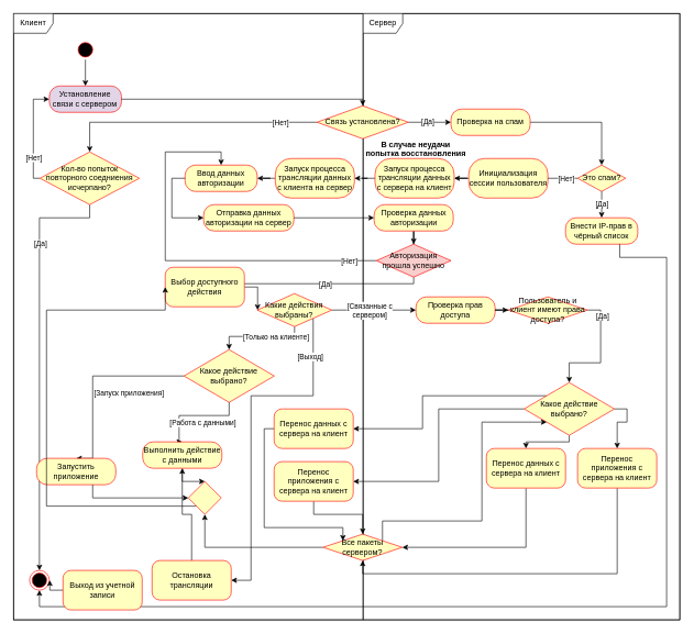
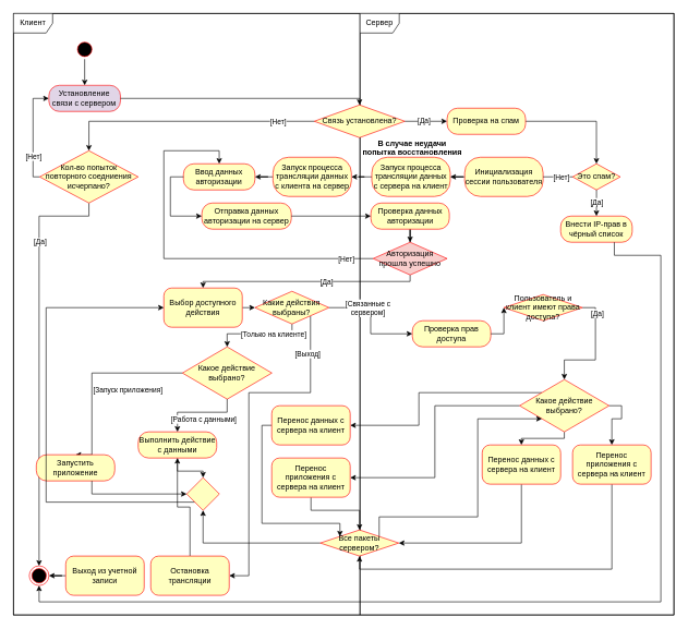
- <mxCell id="35" value="Выбор доступного действия" style="whiteSpace=wrap;html=1;fillColor=#ffffc0;strokeColor=#ff0000;rounded=1;arcSize=20;" parent="2" vertex="1"><mxGeometry x="230.005" y="385" width="120" height="60" as="geometry" /></mxCell>
+ <mxCell id="35" value="Выбор доступного действия" style="whiteSpace=wrap;html=1;fillColor=#ffffc0;strokeColor=#ff0000;rounded=1;arcSize=20;" parent="2" vertex="1"><mxGeometry x="230.005" y="420" width="120" height="60" as="geometry" /></mxCell>
- <mxCell id="96" value="&lt;font style=&quot;vertical-align: inherit;&quot;&gt;&lt;font style=&quot;vertical-align: inherit;&quot;&gt;&lt;font style=&quot;vertical-align: inherit;&quot;&gt;&lt;font style=&quot;vertical-align: inherit;&quot;&gt;Проверка прав доступа&lt;/font&gt;&lt;/font&gt;&lt;/font&gt;&lt;/font&gt;" style="rounded=1;whiteSpace=wrap;html=1;arcSize=40;fontColor=#000000;fillColor=#ffffc0;strokeColor=#ff0000;" parent="2" vertex="1"><mxGeometry x="610" y="430" width="120" height="40" as="geometry" /></mxCell>
+ <mxCell id="96" value="&lt;font style=&quot;vertical-align: inherit;&quot;&gt;&lt;font style=&quot;vertical-align: inherit;&quot;&gt;&lt;font style=&quot;vertical-align: inherit;&quot;&gt;&lt;font style=&quot;vertical-align: inherit;&quot;&gt;Проверка прав доступа&lt;/font&gt;&lt;/font&gt;&lt;/font&gt;&lt;/font&gt;" style="rounded=1;whiteSpace=wrap;html=1;arcSize=40;fontColor=#000000;fillColor=#ffffc0;strokeColor=#ff0000;" parent="2" vertex="1"><mxGeometry x="610" y="470" width="120" height="40" as="geometry" /></mxCell>
- <mxCell id="79" value="Выполнить действие с данными" style="rounded=1;whiteSpace=wrap;html=1;arcSize=40;fontColor=#000000;fillColor=#ffffc0;strokeColor=#ff0000;" parent="2" vertex="1"><mxGeometry x="195.84" y="650" width="120" height="40" as="geometry" /></mxCell>
+ <mxCell id="79" value="Выполнить действие с данными" style="rounded=1;whiteSpace=wrap;html=1;arcSize=40;fontColor=#000000;fillColor=#ffffc0;strokeColor=#ff0000;" parent="2" vertex="1"><mxGeometry x="190.84" y="640" width="120" height="40" as="geometry" /></mxCell>
- <mxCell id="76" value="Выход из учетной записи" style="whiteSpace=wrap;html=1;fillColor=#ffffc0;strokeColor=#ff0000;rounded=1;arcSize=20;" parent="2" vertex="1"><mxGeometry x="75" y="845" width="120" height="60" as="geometry" /></mxCell>
+ <mxCell id="76" value="Выход из учетной записи" style="whiteSpace=wrap;html=1;fillColor=#ffffc0;strokeColor=#ff0000;rounded=1;arcSize=20;" parent="2" vertex="1"><mxGeometry x="80.0" y="830" width="120" height="60" as="geometry" /></mxCell>
